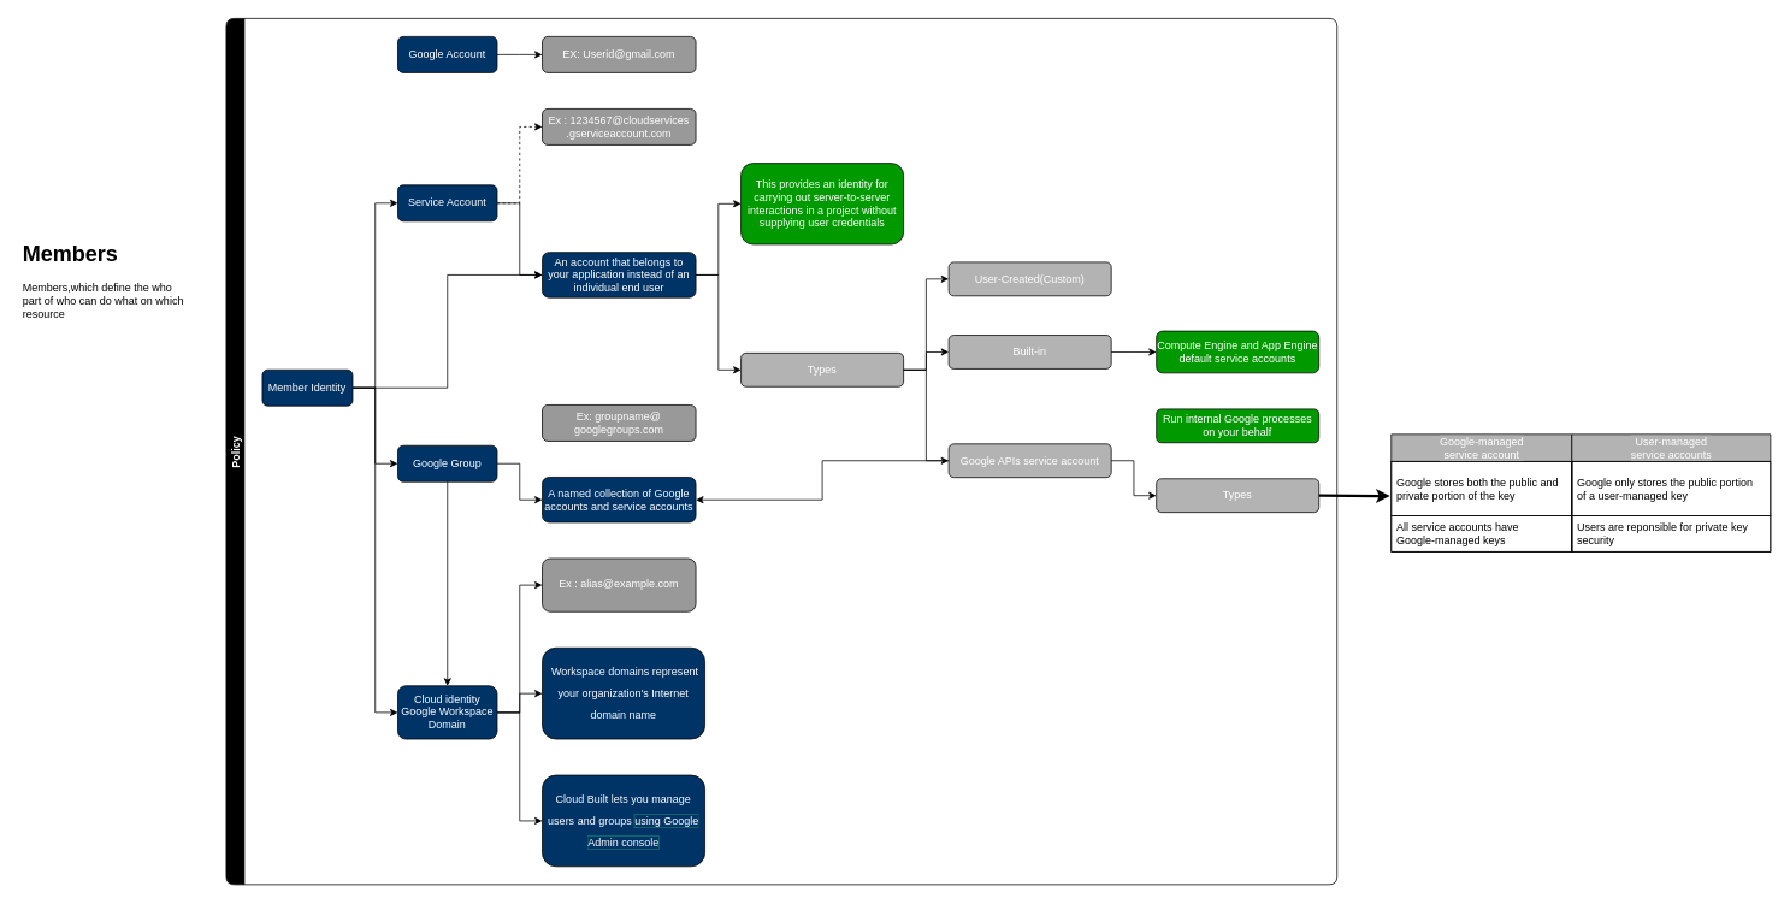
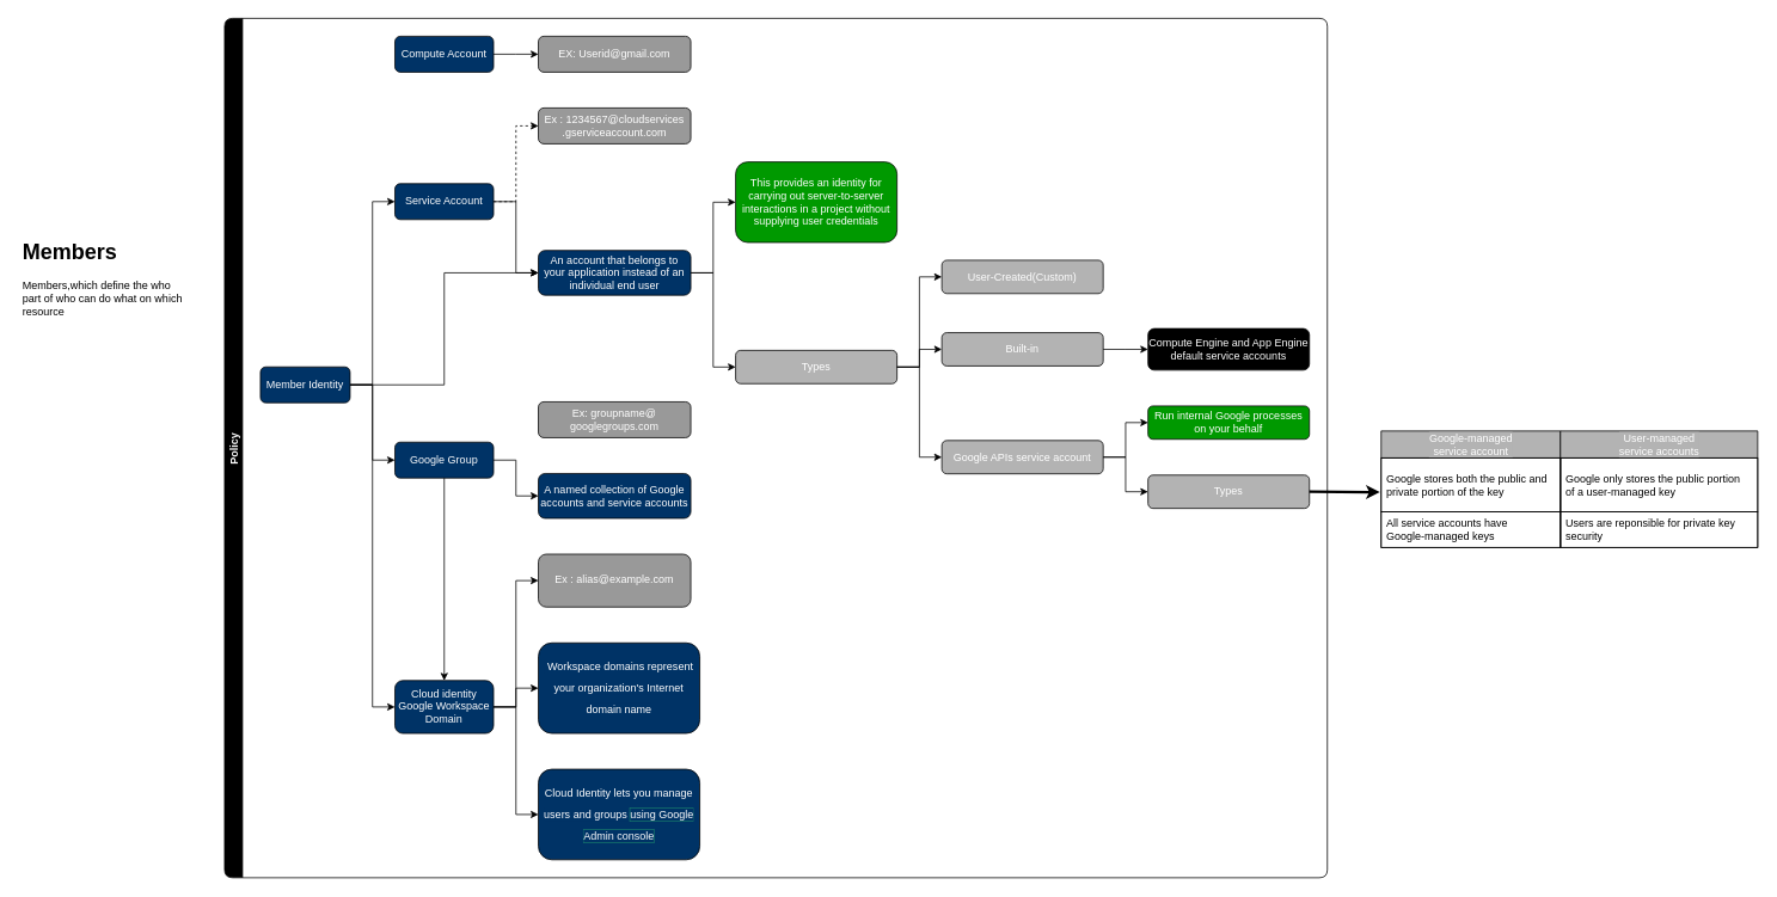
- <mxCell id="5" value="Google Account" style="whiteSpace=wrap;html=1;rounded=1;fontColor=#FFFFFF;strokeColor=default;fillColor=#003366;" vertex="1" parent="3"><mxGeometry x="190" y="20" width="110" height="40" as="geometry" /></mxCell>
+ <mxCell id="5" value="Compute Account" style="whiteSpace=wrap;html=1;rounded=1;fontColor=#FFFFFF;strokeColor=default;fillColor=#003366;" vertex="1" parent="3"><mxGeometry x="190" y="20" width="110" height="40" as="geometry" /></mxCell>
- <mxCell id="40" value="Compute Engine and App Engine default service accounts" style="whiteSpace=wrap;html=1;rounded=1;fontColor=#FFFFFF;strokeColor=default;fillColor=#009900;" vertex="1" parent="3"><mxGeometry x="1030" y="346.183" width="180" height="46.34" as="geometry" /></mxCell>
+ <mxCell id="40" value="Compute Engine and App Engine default service accounts" style="whiteSpace=wrap;html=1;rounded=1;fontColor=#FFFFFF;strokeColor=default;fillColor=#000000;" vertex="1" parent="3"><mxGeometry x="1030" y="346.183" width="180" height="46.34" as="geometry" /></mxCell>
- <mxCell id="41" value="" style="edgeStyle=elbowEdgeStyle;elbow=horizontal;html=1;rounded=0;fontColor=#FFFFFF;" edge="1" target="22" source="38" parent="3"><mxGeometry relative="1" as="geometry"><mxPoint x="1050" y="431.203" as="sourcePoint" /></mxGeometry></mxCell>
+ <mxCell id="41" value="" style="edgeStyle=elbowEdgeStyle;elbow=horizontal;html=1;rounded=0;fontColor=#FFFFFF;" edge="1" target="42" source="38" parent="3"><mxGeometry relative="1" as="geometry"><mxPoint x="1050" y="431.203" as="sourcePoint" /></mxGeometry></mxCell>
- <mxCell id="28" value="&lt;span style=&quot;background-color: rgb(0 , 51 , 102)&quot;&gt;&lt;div class=&quot;rc-Phrase css-ugczj4&quot; style=&quot;box-sizing: border-box ; cursor: pointer ; opacity: 1 ; display: inline ; font-family: &amp;#34;opensans&amp;#34; , &amp;#34;arial&amp;#34; , sans-serif&quot;&gt;&lt;span class=&quot;cds-137 css-1j071wf cds-139&quot; style=&quot;box-sizing: border-box ; margin: 0px ; font-family: &amp;#34;source sans pro&amp;#34; , &amp;#34;arial&amp;#34; , sans-serif ; line-height: 1.5rem ; letter-spacing: 0px&quot;&gt;Cloud Built lets you manage users and groups&amp;nbsp;&lt;/span&gt;&lt;/div&gt;&lt;div tabindex=&quot;0&quot; class=&quot;rc-Phrase active css-ugczj4&quot; style=&quot;box-sizing: border-box ; cursor: pointer ; opacity: 1 ; display: inline ; outline: rgba(42 , 181 , 115 , 0.5) solid 1px ; font-family: &amp;#34;opensans&amp;#34; , &amp;#34;arial&amp;#34; , sans-serif&quot;&gt;&lt;span class=&quot;cds-137 css-1j071wf cds-139&quot; style=&quot;box-sizing: border-box ; margin: 0px ; font-family: &amp;#34;source sans pro&amp;#34; , &amp;#34;arial&amp;#34; , sans-serif ; line-height: 1.5rem ; letter-spacing: 0px&quot;&gt;using Google Admin console&lt;/span&gt;&lt;/div&gt;&lt;/span&gt;" style="whiteSpace=wrap;html=1;rounded=1;fontColor=#FFFFFF;strokeColor=default;fillColor=#003366;" vertex="1" parent="3"><mxGeometry x="350" y="837.94" width="180" height="101" as="geometry" /></mxCell>
+ <mxCell id="28" value="&lt;span style=&quot;background-color: rgb(0 , 51 , 102)&quot;&gt;&lt;div class=&quot;rc-Phrase css-ugczj4&quot; style=&quot;box-sizing: border-box ; cursor: pointer ; opacity: 1 ; display: inline ; font-family: &amp;#34;opensans&amp;#34; , &amp;#34;arial&amp;#34; , sans-serif&quot;&gt;&lt;span class=&quot;cds-137 css-1j071wf cds-139&quot; style=&quot;box-sizing: border-box ; margin: 0px ; font-family: &amp;#34;source sans pro&amp;#34; , &amp;#34;arial&amp;#34; , sans-serif ; line-height: 1.5rem ; letter-spacing: 0px&quot;&gt;Cloud Identity lets you manage users and groups&amp;nbsp;&lt;/span&gt;&lt;/div&gt;&lt;div tabindex=&quot;0&quot; class=&quot;rc-Phrase active css-ugczj4&quot; style=&quot;box-sizing: border-box ; cursor: pointer ; opacity: 1 ; display: inline ; outline: rgba(42 , 181 , 115 , 0.5) solid 1px ; font-family: &amp;#34;opensans&amp;#34; , &amp;#34;arial&amp;#34; , sans-serif&quot;&gt;&lt;span class=&quot;cds-137 css-1j071wf cds-139&quot; style=&quot;box-sizing: border-box ; margin: 0px ; font-family: &amp;#34;source sans pro&amp;#34; , &amp;#34;arial&amp;#34; , sans-serif ; line-height: 1.5rem ; letter-spacing: 0px&quot;&gt;using Google Admin console&lt;/span&gt;&lt;/div&gt;&lt;/span&gt;" style="whiteSpace=wrap;html=1;rounded=1;fontColor=#FFFFFF;strokeColor=default;fillColor=#003366;" vertex="1" parent="3"><mxGeometry x="350" y="837.94" width="180" height="101" as="geometry" /></mxCell>
